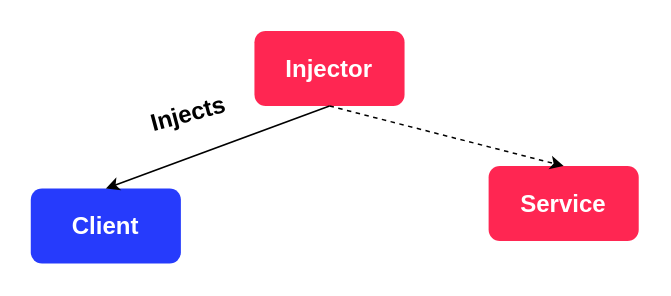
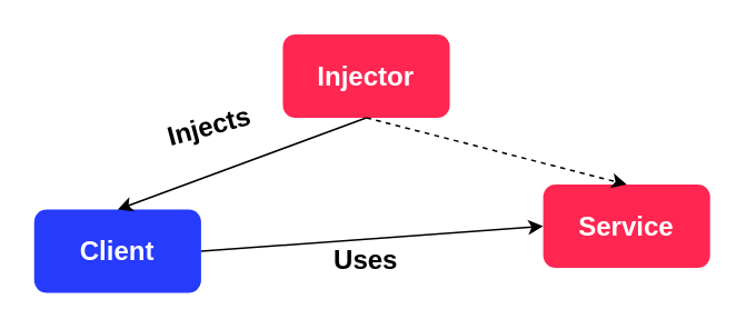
+ <mxCell id="6" value="" style="endArrow=classic;html=1;rounded=0;fontSize=16;fontColor=#FFFFFF;exitX=1;exitY=0.5;exitDx=0;exitDy=0;entryX=0;entryY=0.5;entryDx=0;entryDy=0;" edge="1" parent="1" source="2" target="4"><mxGeometry width="50" height="50" relative="1" as="geometry"><mxPoint x="245" y="220" as="sourcePoint" /><mxPoint x="295" y="170" as="targetPoint" /></mxGeometry></mxCell>
+ <mxCell id="8" value="&lt;font color=&quot;#000000&quot;&gt;&lt;b&gt;Uses&lt;/b&gt;&lt;/font&gt;" style="text;html=1;strokeColor=none;fillColor=none;align=center;verticalAlign=middle;whiteSpace=wrap;rounded=0;fillStyle=auto;fontSize=16;fontColor=#FFFFFF;" vertex="1" parent="1"><mxGeometry x="189" y="140" width="60" height="30" as="geometry" /></mxCell>
